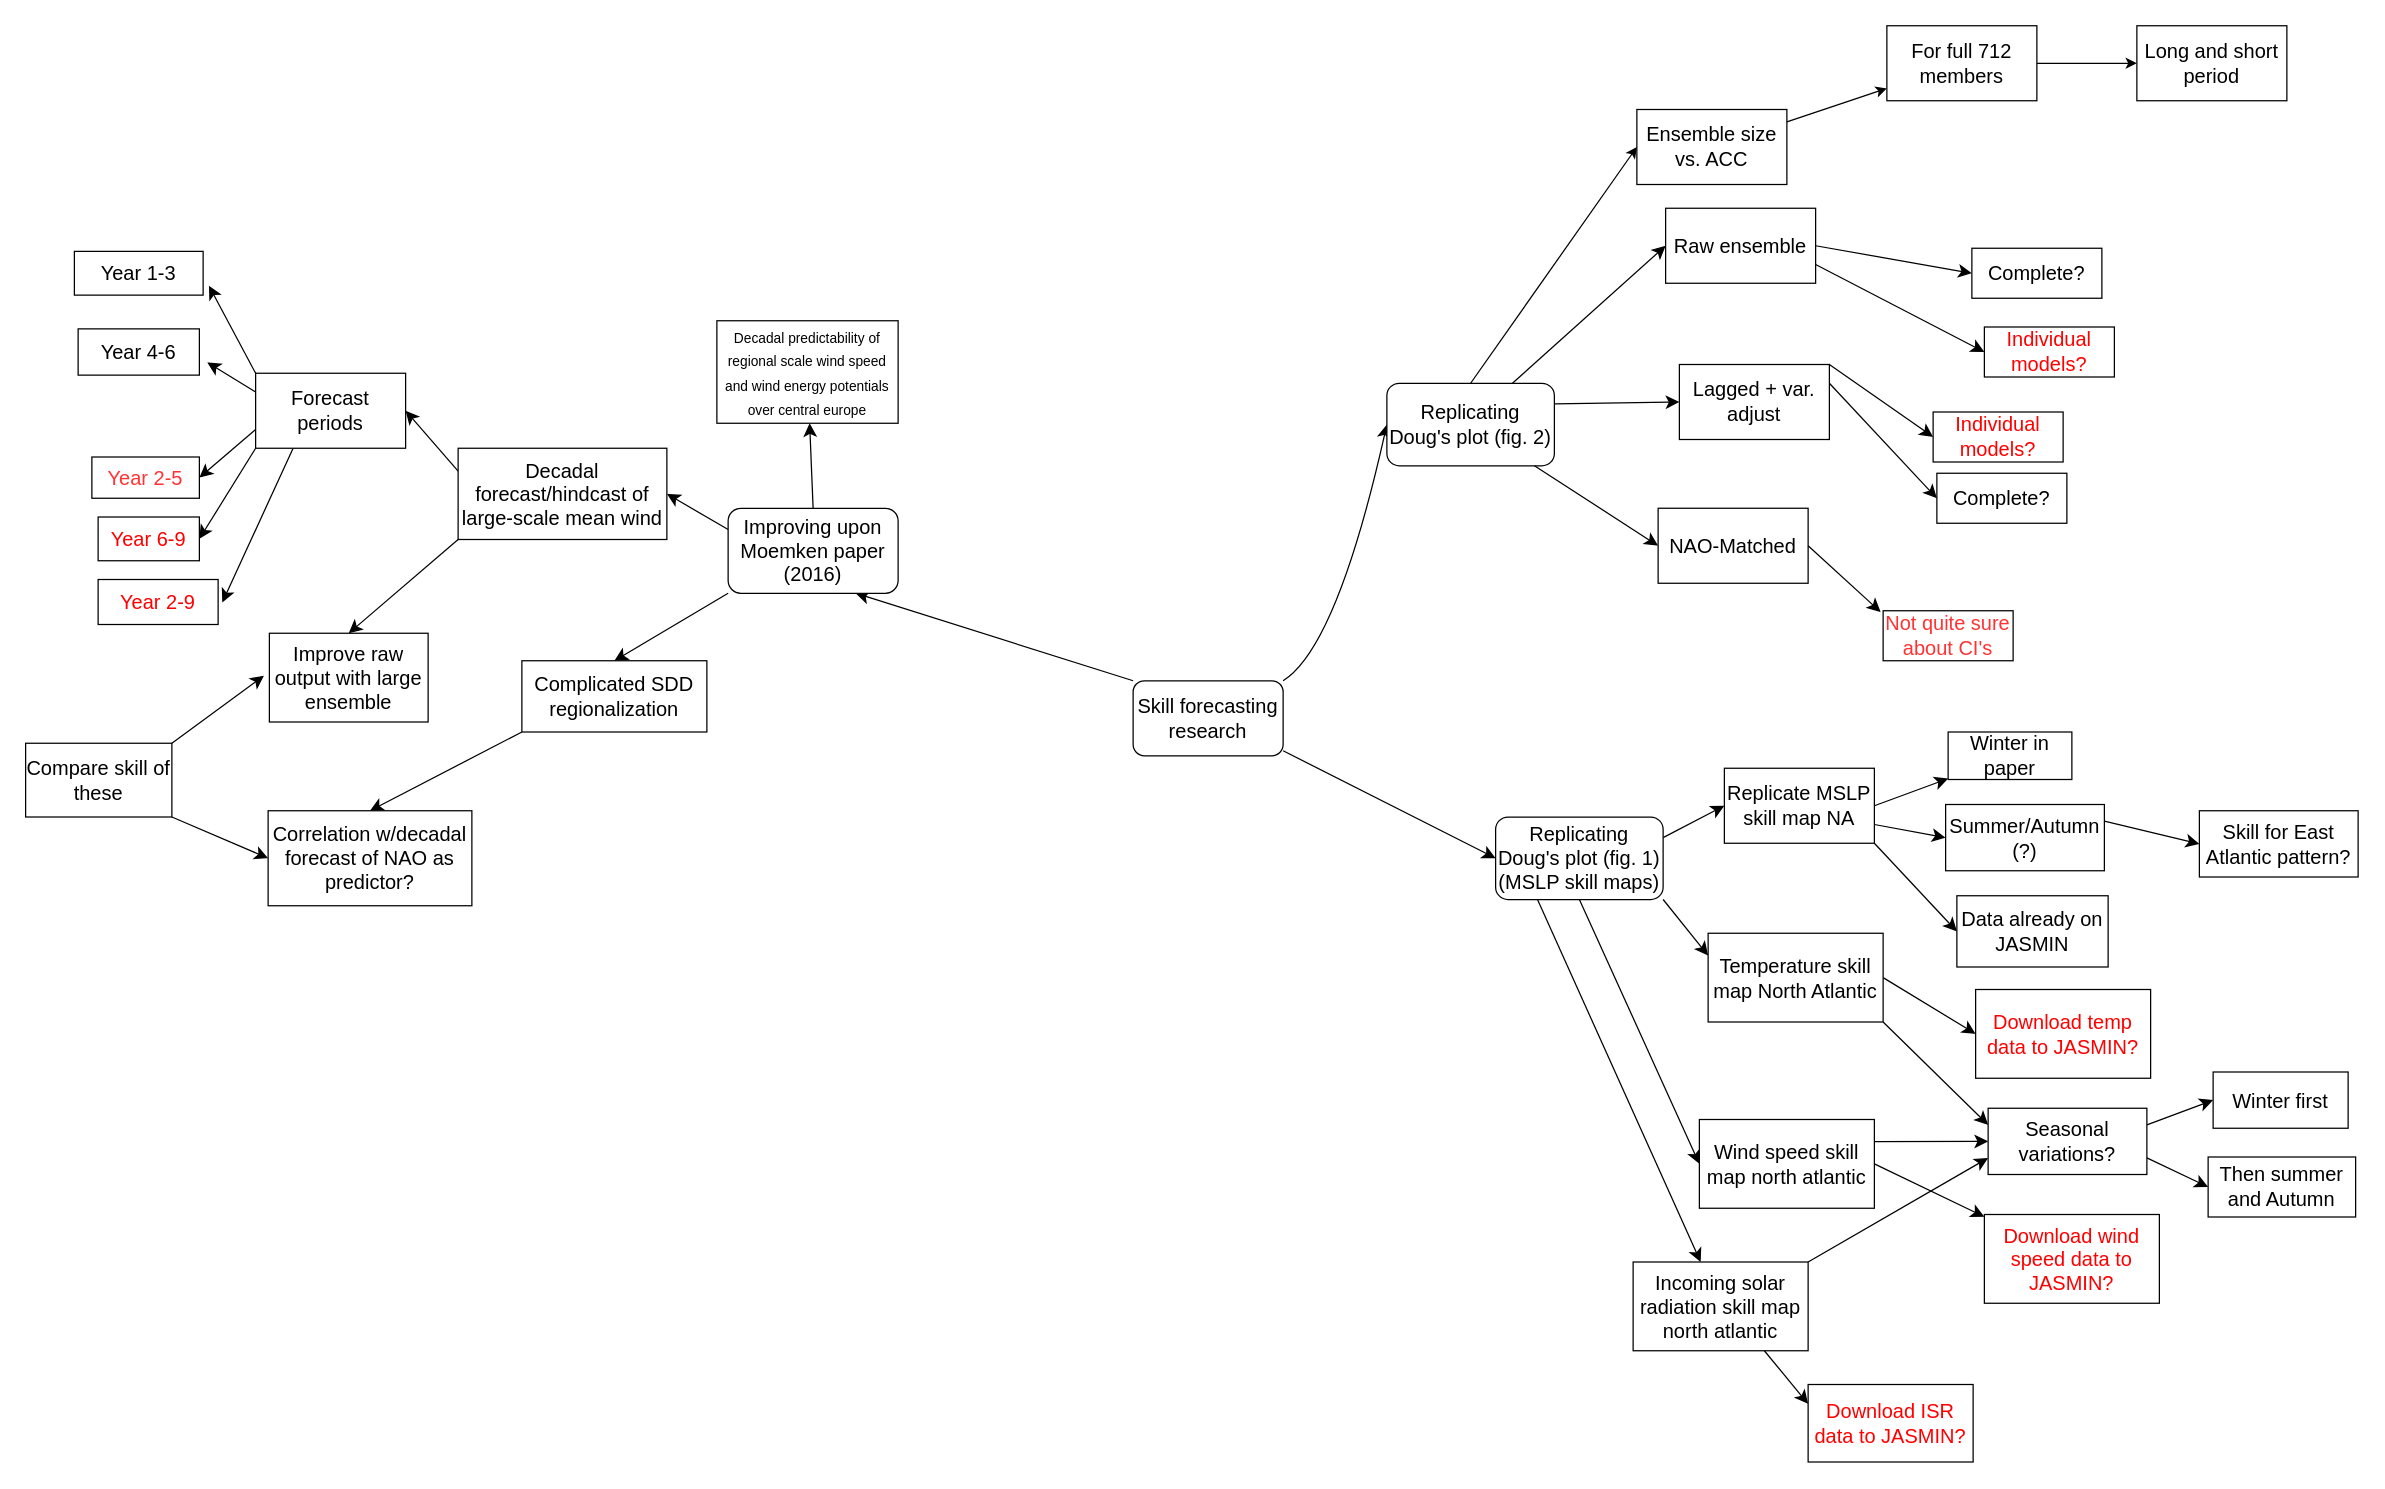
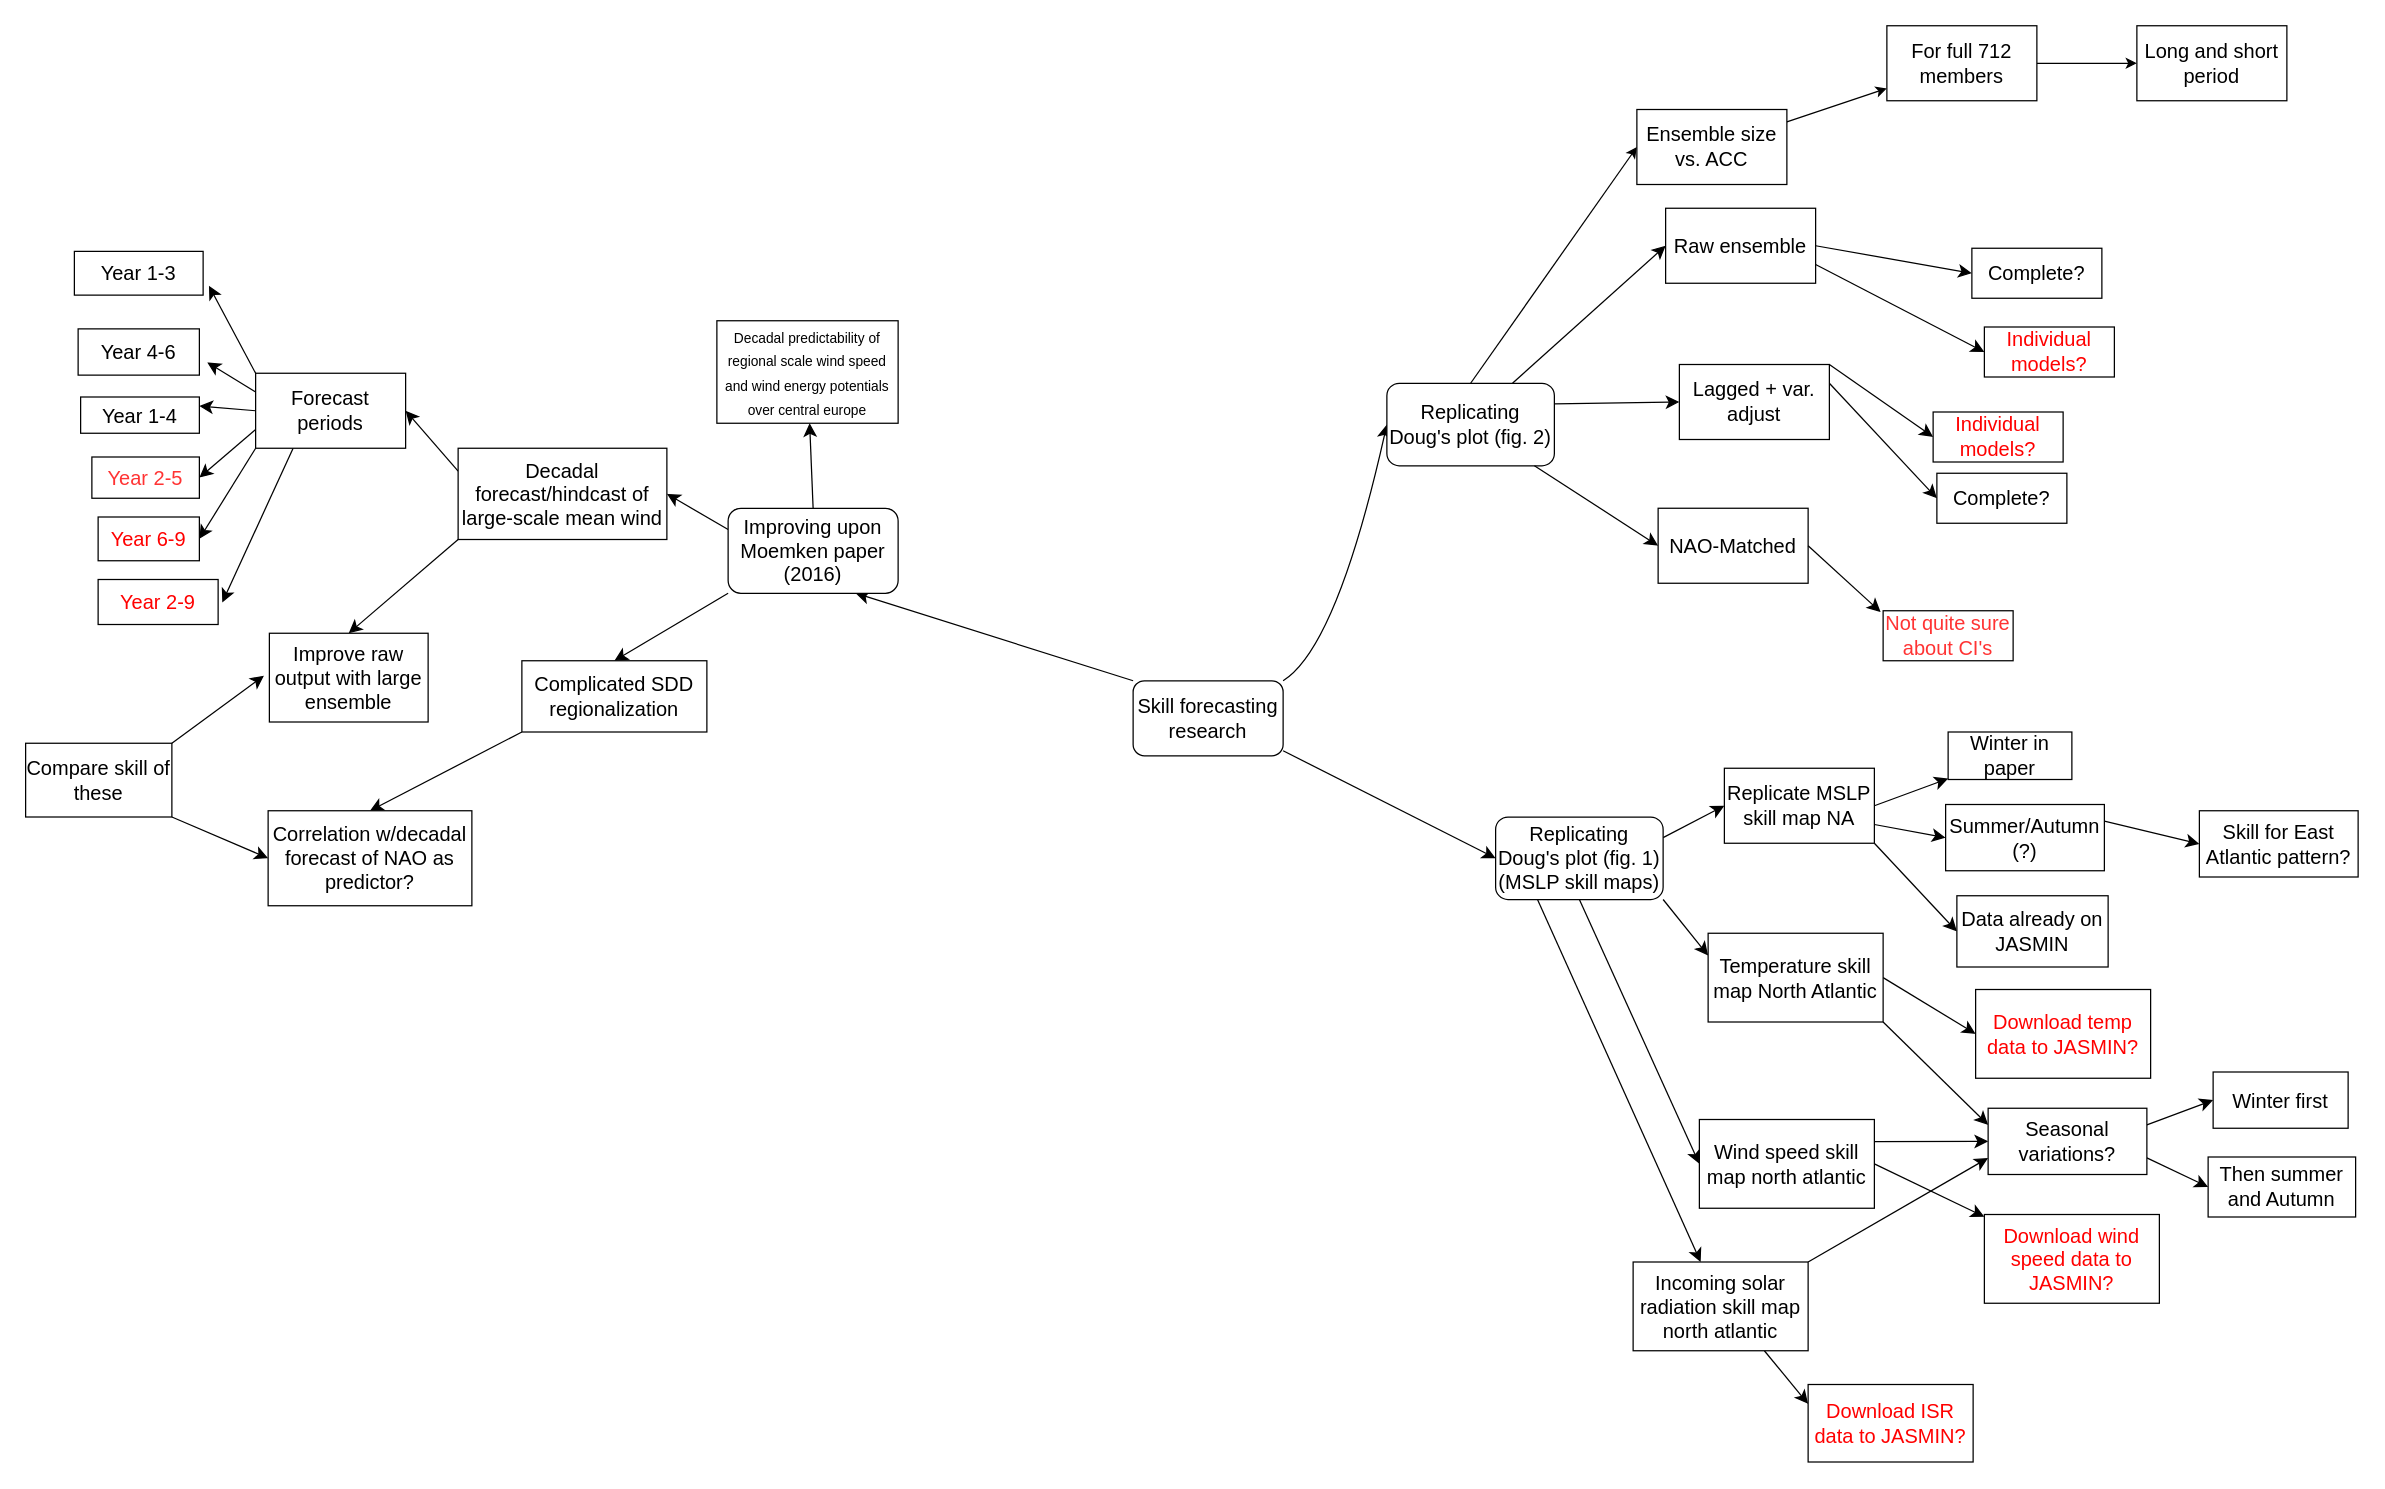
+ <mxCell id="48" style="edgeStyle=none;curved=1;rounded=0;orthogonalLoop=1;jettySize=auto;html=1;exitX=0;exitY=0.5;exitDx=0;exitDy=0;entryX=1;entryY=0.25;entryDx=0;entryDy=0;fontSize=12;startSize=8;endSize=8;" parent="1" source="52" target="55" edge="1"><mxGeometry relative="1" as="geometry" /></mxCell>
+ <mxCell id="55" value="&lt;div&gt;Year 1-4&lt;br&gt;&lt;/div&gt;" style="rounded=0;whiteSpace=wrap;html=1;fontSize=16;" parent="1" vertex="1"><mxGeometry x="64" y="317" width="95" height="29" as="geometry" /></mxCell>
